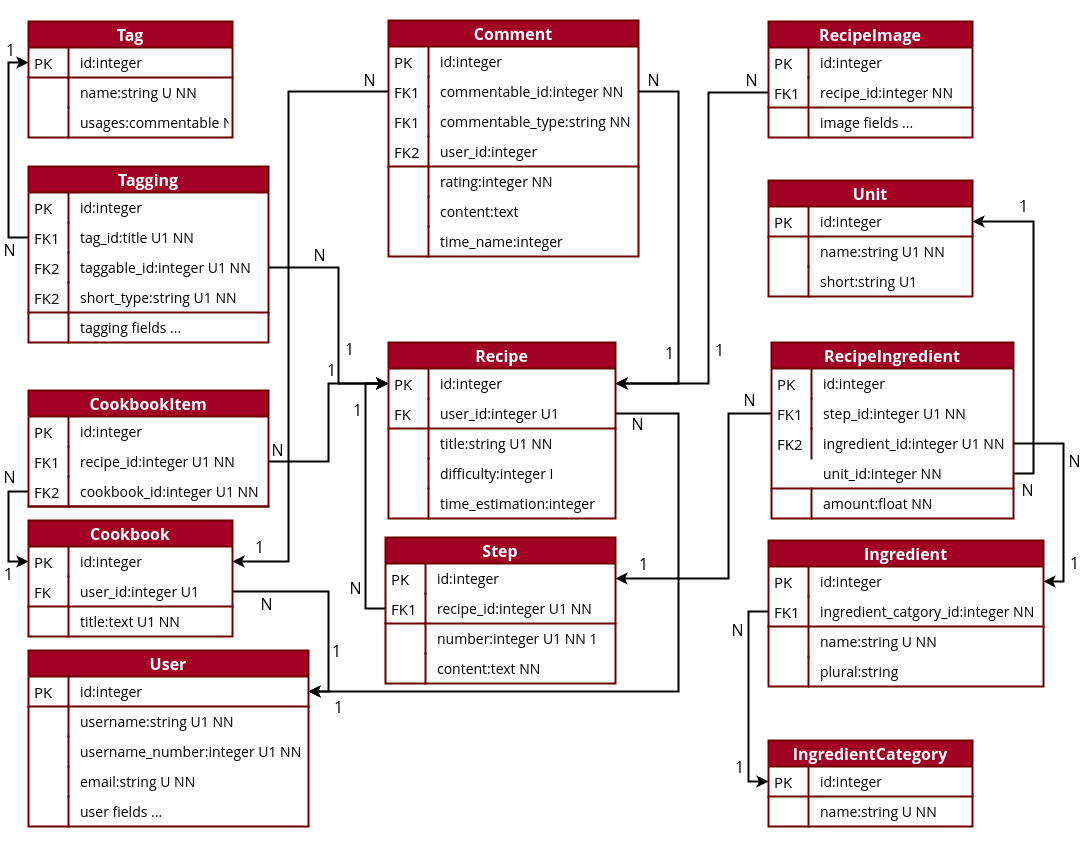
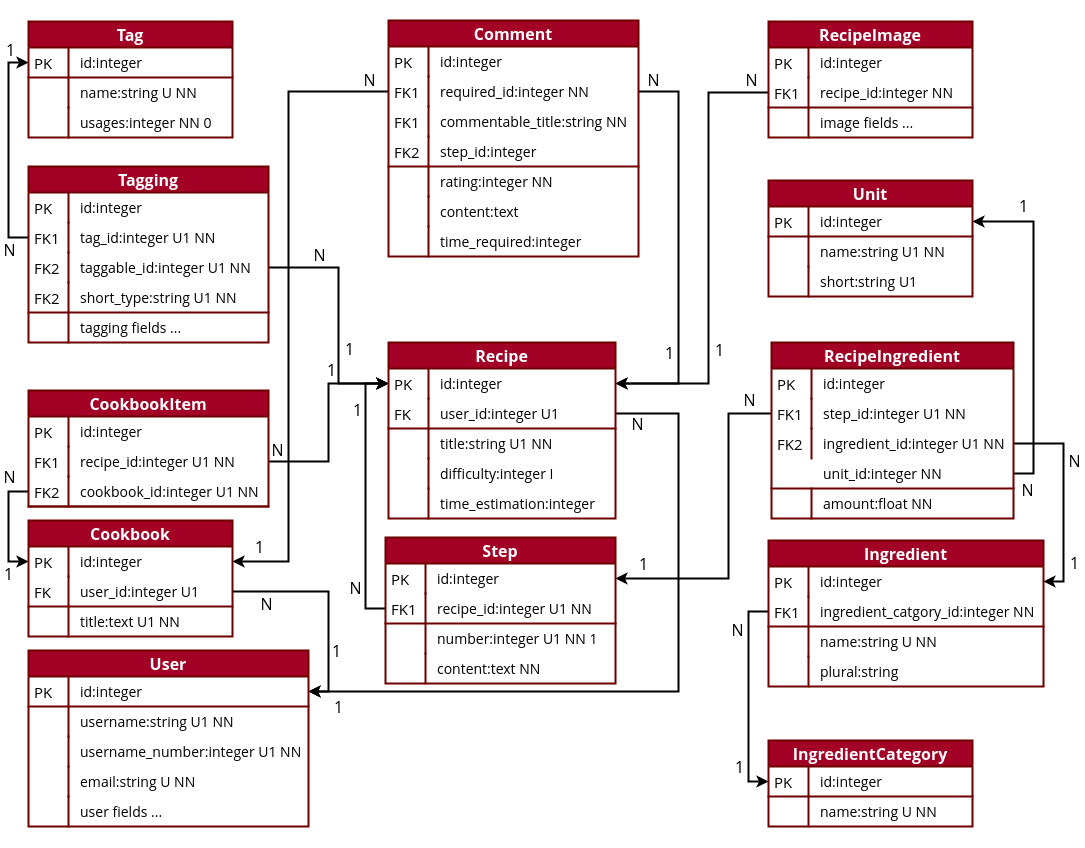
- <mxCell id="65" value="commentable_id:integer NN" style="shape=partialRectangle;top=0;left=0;right=0;bottom=1;align=left;verticalAlign=middle;fillColor=none;spacingLeft=50;spacingRight=4;overflow=hidden;rotatable=0;points=[[0,0.5],[1,0.5]];portConstraint=eastwest;dropTarget=0;fontStyle=0;fontSize=14;fontFamily=Open Sans;strokeColor=none;strokeWidth=2;fontColor=#000000;labelBackgroundColor=none;" parent="62" vertex="1"><mxGeometry y="56" width="250" height="30" as="geometry" /></mxCell>
+ <mxCell id="65" value="required_id:integer NN" style="shape=partialRectangle;top=0;left=0;right=0;bottom=1;align=left;verticalAlign=middle;fillColor=none;spacingLeft=50;spacingRight=4;overflow=hidden;rotatable=0;points=[[0,0.5],[1,0.5]];portConstraint=eastwest;dropTarget=0;fontStyle=0;fontSize=14;fontFamily=Open Sans;strokeColor=none;strokeWidth=2;fontColor=#000000;labelBackgroundColor=none;" parent="62" vertex="1"><mxGeometry y="56" width="250" height="30" as="geometry" /></mxCell>
- <mxCell id="67" value="commentable_type:string NN" style="shape=partialRectangle;top=0;left=0;right=0;bottom=1;align=left;verticalAlign=middle;fillColor=none;spacingLeft=50;spacingRight=4;overflow=hidden;rotatable=0;points=[[0,0.5],[1,0.5]];portConstraint=eastwest;dropTarget=0;fontStyle=0;fontSize=14;fontFamily=Open Sans;strokeColor=none;strokeWidth=2;fontColor=#000000;labelBackgroundColor=none;" parent="62" vertex="1"><mxGeometry y="86" width="250" height="30" as="geometry" /></mxCell>
+ <mxCell id="67" value="commentable_title:string NN" style="shape=partialRectangle;top=0;left=0;right=0;bottom=1;align=left;verticalAlign=middle;fillColor=none;spacingLeft=50;spacingRight=4;overflow=hidden;rotatable=0;points=[[0,0.5],[1,0.5]];portConstraint=eastwest;dropTarget=0;fontStyle=0;fontSize=14;fontFamily=Open Sans;strokeColor=none;strokeWidth=2;fontColor=#000000;labelBackgroundColor=none;" parent="62" vertex="1"><mxGeometry y="86" width="250" height="30" as="geometry" /></mxCell>
- <mxCell id="49" value="usages:commentable NN 0" style="shape=partialRectangle;top=0;left=0;right=0;bottom=0;align=left;verticalAlign=middle;fillColor=none;spacingLeft=50;spacingRight=4;overflow=hidden;rotatable=0;points=[[0,0.5],[1,0.5]];portConstraint=eastwest;dropTarget=0;fontSize=14;fontFamily=Open Sans;strokeWidth=3;fontColor=#000000;labelBackgroundColor=none;" parent="44" vertex="1"><mxGeometry y="86" width="204" height="30" as="geometry" /></mxCell>
+ <mxCell id="49" value="usages:integer NN 0" style="shape=partialRectangle;top=0;left=0;right=0;bottom=0;align=left;verticalAlign=middle;fillColor=none;spacingLeft=50;spacingRight=4;overflow=hidden;rotatable=0;points=[[0,0.5],[1,0.5]];portConstraint=eastwest;dropTarget=0;fontSize=14;fontFamily=Open Sans;strokeWidth=3;fontColor=#000000;labelBackgroundColor=none;" parent="44" vertex="1"><mxGeometry y="86" width="204" height="30" as="geometry" /></mxCell>
- <mxCell id="69" value="user_id:integer" style="shape=partialRectangle;top=0;left=0;right=0;bottom=1;align=left;verticalAlign=middle;fillColor=none;spacingLeft=50;spacingRight=4;overflow=hidden;rotatable=0;points=[[0,0.5],[1,0.5]];portConstraint=eastwest;dropTarget=0;fontStyle=0;fontSize=14;fontFamily=Open Sans;strokeColor=#6F0000;strokeWidth=2;fontColor=#000000;labelBackgroundColor=none;" parent="62" vertex="1"><mxGeometry y="116" width="250" height="30" as="geometry" /></mxCell>
+ <mxCell id="69" value="step_id:integer" style="shape=partialRectangle;top=0;left=0;right=0;bottom=1;align=left;verticalAlign=middle;fillColor=none;spacingLeft=50;spacingRight=4;overflow=hidden;rotatable=0;points=[[0,0.5],[1,0.5]];portConstraint=eastwest;dropTarget=0;fontStyle=0;fontSize=14;fontFamily=Open Sans;strokeColor=#6F0000;strokeWidth=2;fontColor=#000000;labelBackgroundColor=none;" parent="62" vertex="1"><mxGeometry y="116" width="250" height="30" as="geometry" /></mxCell>
- <mxCell id="54" value="tag_id:title U1 NN" style="shape=partialRectangle;top=0;left=0;right=0;bottom=0;align=left;verticalAlign=middle;spacingLeft=50;spacingRight=4;overflow=hidden;rotatable=0;points=[[0,0.5],[1,0.5]];portConstraint=eastwest;dropTarget=0;fontStyle=0;fontSize=14;fillColor=none;fontFamily=Open Sans;strokeColor=#001DBC;fontColor=#000000;labelBackgroundColor=none;" parent="51" vertex="1"><mxGeometry y="56" width="240" height="30" as="geometry" /></mxCell>
+ <mxCell id="54" value="tag_id:integer U1 NN" style="shape=partialRectangle;top=0;left=0;right=0;bottom=0;align=left;verticalAlign=middle;spacingLeft=50;spacingRight=4;overflow=hidden;rotatable=0;points=[[0,0.5],[1,0.5]];portConstraint=eastwest;dropTarget=0;fontStyle=0;fontSize=14;fillColor=none;fontFamily=Open Sans;strokeColor=#001DBC;fontColor=#000000;labelBackgroundColor=none;" parent="51" vertex="1"><mxGeometry y="56" width="240" height="30" as="geometry" /></mxCell>
- <mxCell id="75" value="time_name:integer" style="shape=partialRectangle;top=0;left=0;right=0;bottom=0;align=left;verticalAlign=middle;fillColor=none;spacingLeft=50;spacingRight=4;overflow=hidden;rotatable=0;points=[[0,0.5],[1,0.5]];portConstraint=eastwest;dropTarget=0;fontSize=14;fontFamily=Open Sans;strokeWidth=3;fontColor=#000000;labelBackgroundColor=none;" parent="62" vertex="1"><mxGeometry y="206" width="250" height="30" as="geometry" /></mxCell>
+ <mxCell id="75" value="time_required:integer" style="shape=partialRectangle;top=0;left=0;right=0;bottom=0;align=left;verticalAlign=middle;fillColor=none;spacingLeft=50;spacingRight=4;overflow=hidden;rotatable=0;points=[[0,0.5],[1,0.5]];portConstraint=eastwest;dropTarget=0;fontSize=14;fontFamily=Open Sans;strokeWidth=3;fontColor=#000000;labelBackgroundColor=none;" parent="62" vertex="1"><mxGeometry y="206" width="250" height="30" as="geometry" /></mxCell>
